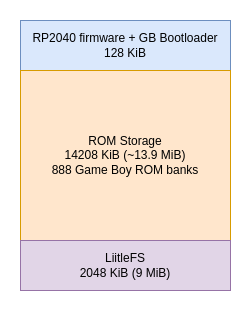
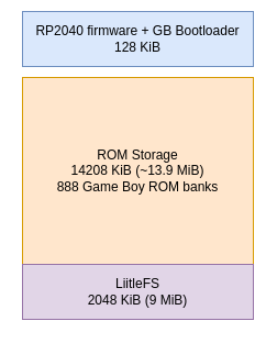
- <mxCell id="2" value="RP2040 firmware + GB Bootloader&lt;br&gt;128 KiB" style="rounded=0;whiteSpace=wrap;html=1;fillColor=#dae8fc;strokeColor=#6c8ebf;" vertex="1" parent="1"><mxGeometry x="20" y="20" width="210" height="50" as="geometry" /></mxCell>
+ <mxCell id="2" value="RP2040 firmware + GB Bootloader&lt;br&gt;128 KiB" style="rounded=0;whiteSpace=wrap;html=1;fillColor=#dae8fc;strokeColor=#6c8ebf;" vertex="1" parent="1"><mxGeometry x="20" y="10" width="210" height="50" as="geometry" /></mxCell>
